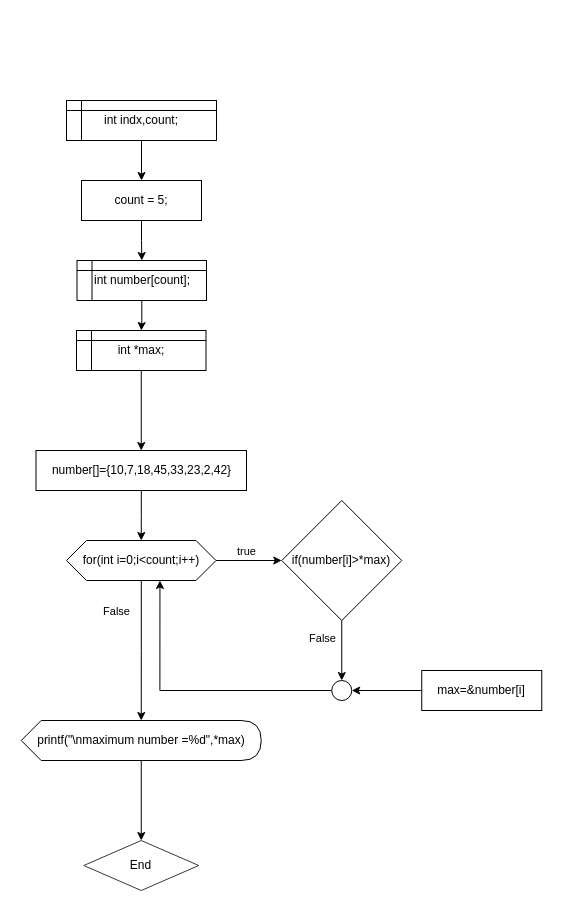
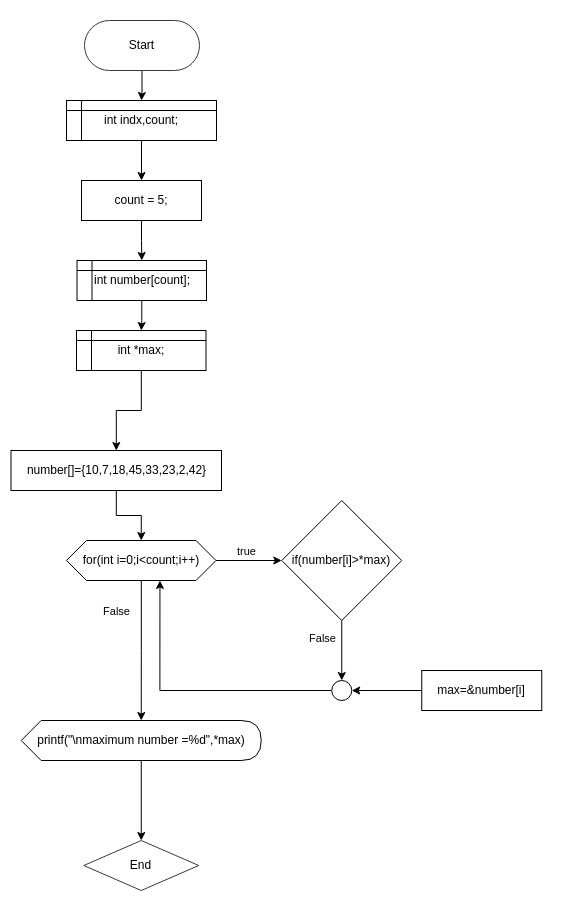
+ <mxCell id="3" value="&lt;font&gt;Start&lt;/font&gt;" style="rounded=1;whiteSpace=wrap;html=1;fillColor=light-dark(#FFFFFF,#FFFFFF);strokeColor=light-dark(#36393D,#000000);arcSize=50;fontColor=light-dark(#000000,#000000);" parent="1" vertex="1"><mxGeometry x="84" y="20" width="115" height="50" as="geometry" /></mxCell>
+ <mxCell id="2" style="edgeStyle=orthogonalEdgeStyle;rounded=0;orthogonalLoop=1;jettySize=auto;html=1;entryX=0.5;entryY=0;entryDx=0;entryDy=0;" parent="1" source="3" target="5" edge="1"><mxGeometry relative="1" as="geometry" /></mxCell>
- <mxCell id="28" value="number[]={10,7,18,45,33,23,2,42}" style="whiteSpace=wrap;html=1;fillColor=light-dark(#FFFFFF,#FFFFFF);strokeColor=light-dark(#000000,#000000);fontColor=light-dark(#000000,#000000);" vertex="1" parent="1"><mxGeometry x="35.5" y="450" width="210.5" height="40" as="geometry" /></mxCell>
+ <mxCell id="28" value="number[]={10,7,18,45,33,23,2,42}" style="whiteSpace=wrap;html=1;fillColor=light-dark(#FFFFFF,#FFFFFF);strokeColor=light-dark(#000000,#000000);fontColor=light-dark(#000000,#000000);" vertex="1" parent="1"><mxGeometry x="10.5" y="450" width="210.5" height="40" as="geometry" /></mxCell>
